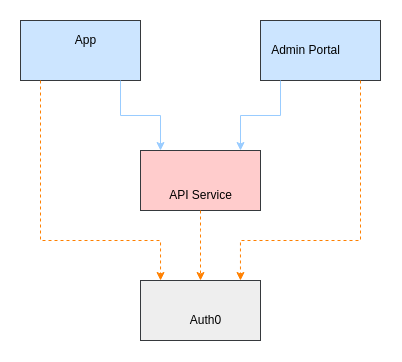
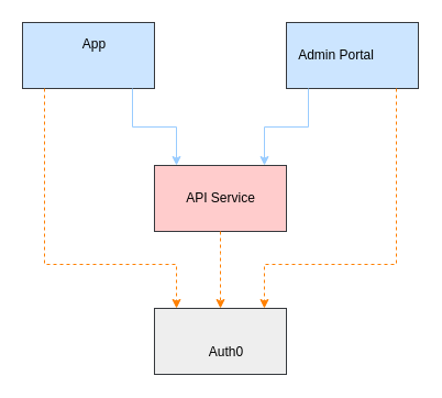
- <mxCell id="7" value="API Service" style="text;html=1;resizable=0;autosize=1;align=center;verticalAlign=middle;points=[];fillColor=none;strokeColor=none;shadow=0;fontColor=#000000;" parent="1" vertex="1"><mxGeometry x="160" y="185" width="80" height="20" as="geometry" /></mxCell>
+ <mxCell id="7" value="API Service" style="text;html=1;resizable=0;autosize=1;align=center;verticalAlign=middle;points=[];fillColor=none;strokeColor=none;shadow=0;fontColor=#000000;" parent="1" vertex="1"><mxGeometry x="160" y="170" width="80" height="20" as="geometry" /></mxCell>
